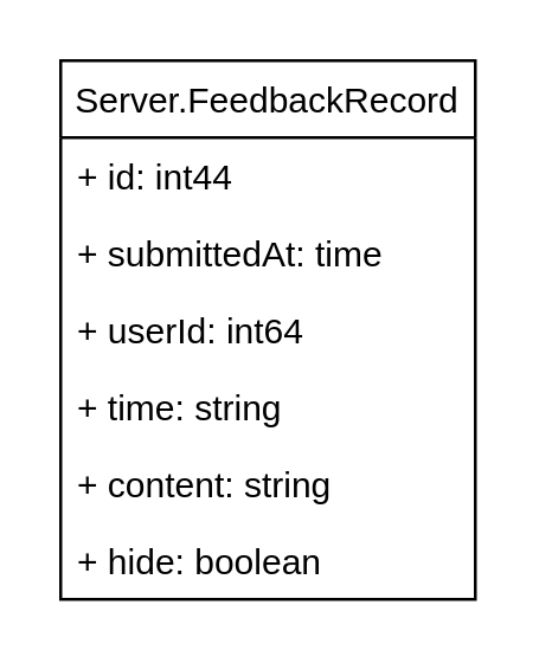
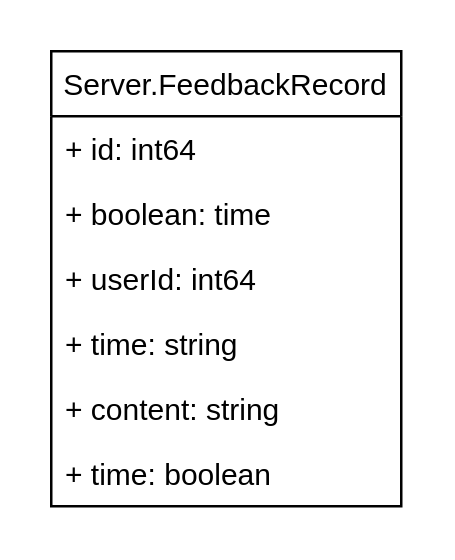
- <mxCell id="3" value="+ id: int44" style="text;strokeColor=none;fillColor=none;align=left;verticalAlign=top;spacingLeft=4;spacingRight=4;overflow=hidden;rotatable=0;points=[[0,0.5],[1,0.5]];portConstraint=eastwest;" parent="2" vertex="1"><mxGeometry y="26" width="140" height="26" as="geometry" /></mxCell>
+ <mxCell id="3" value="+ id: int64" style="text;strokeColor=none;fillColor=none;align=left;verticalAlign=top;spacingLeft=4;spacingRight=4;overflow=hidden;rotatable=0;points=[[0,0.5],[1,0.5]];portConstraint=eastwest;" parent="2" vertex="1"><mxGeometry y="26" width="140" height="26" as="geometry" /></mxCell>
- <mxCell id="4" value="+ submittedAt: time" style="text;strokeColor=none;fillColor=none;align=left;verticalAlign=top;spacingLeft=4;spacingRight=4;overflow=hidden;rotatable=0;points=[[0,0.5],[1,0.5]];portConstraint=eastwest;" parent="2" vertex="1"><mxGeometry y="52" width="140" height="26" as="geometry" /></mxCell>
+ <mxCell id="4" value="+ boolean: time" style="text;strokeColor=none;fillColor=none;align=left;verticalAlign=top;spacingLeft=4;spacingRight=4;overflow=hidden;rotatable=0;points=[[0,0.5],[1,0.5]];portConstraint=eastwest;" parent="2" vertex="1"><mxGeometry y="52" width="140" height="26" as="geometry" /></mxCell>
- <mxCell id="8" value="+ hide: boolean" style="text;strokeColor=none;fillColor=none;align=left;verticalAlign=top;spacingLeft=4;spacingRight=4;overflow=hidden;rotatable=0;points=[[0,0.5],[1,0.5]];portConstraint=eastwest;" parent="2" vertex="1"><mxGeometry y="156" width="140" height="26" as="geometry" /></mxCell>
+ <mxCell id="8" value="+ time: boolean" style="text;strokeColor=none;fillColor=none;align=left;verticalAlign=top;spacingLeft=4;spacingRight=4;overflow=hidden;rotatable=0;points=[[0,0.5],[1,0.5]];portConstraint=eastwest;" parent="2" vertex="1"><mxGeometry y="156" width="140" height="26" as="geometry" /></mxCell>
